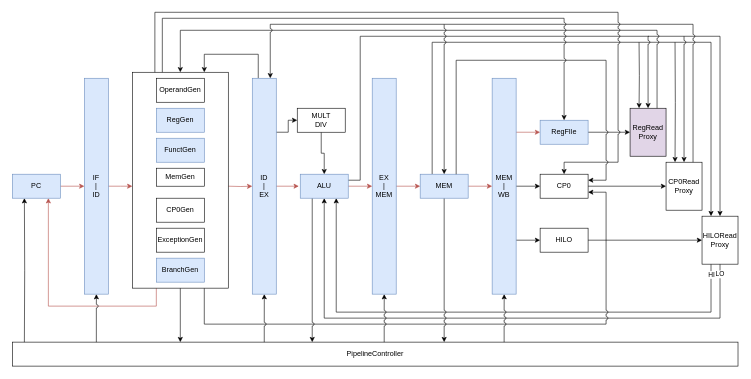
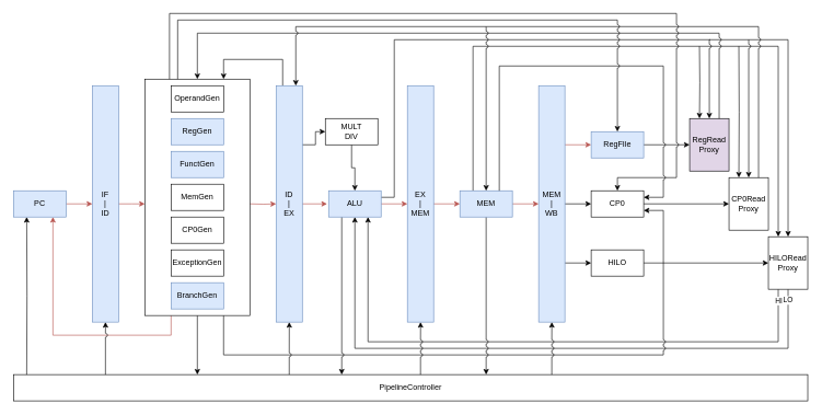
- <mxCell id="65" value="MemGen" style="rounded=0;whiteSpace=wrap;html=1;" parent="1" vertex="1"><mxGeometry x="260" y="280" width="80" height="30" as="geometry" /></mxCell>
+ <mxCell id="65" value="MemGen" style="rounded=0;whiteSpace=wrap;html=1;" parent="1" vertex="1"><mxGeometry x="260" y="280" width="80" height="40" as="geometry" /></mxCell>
